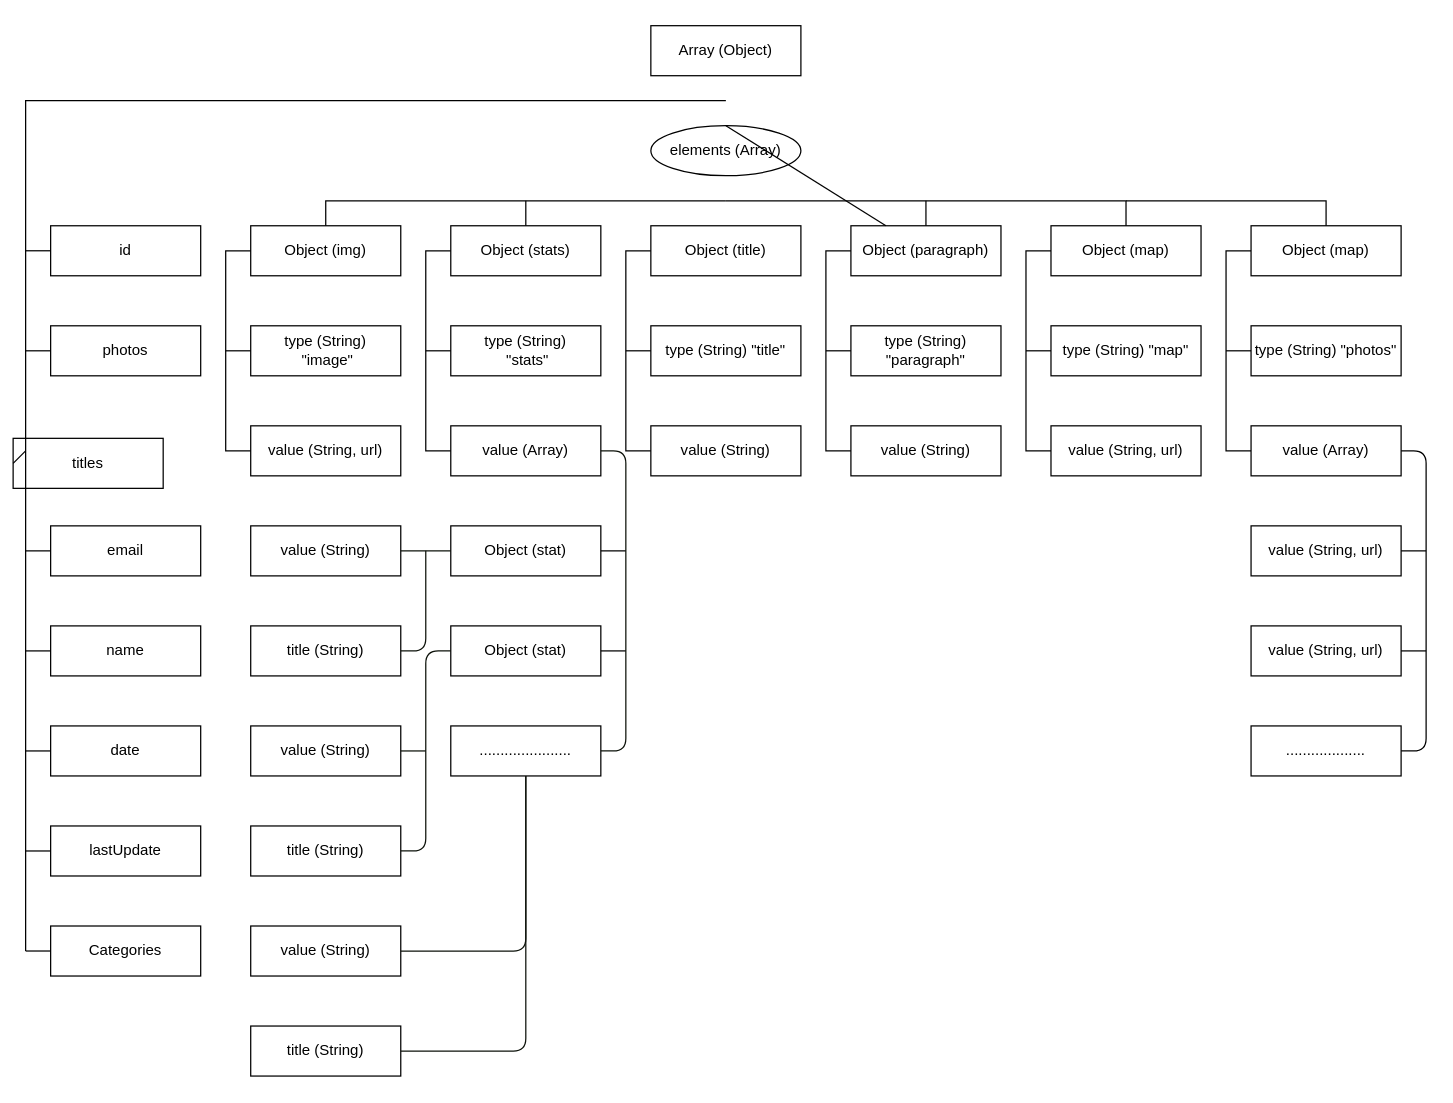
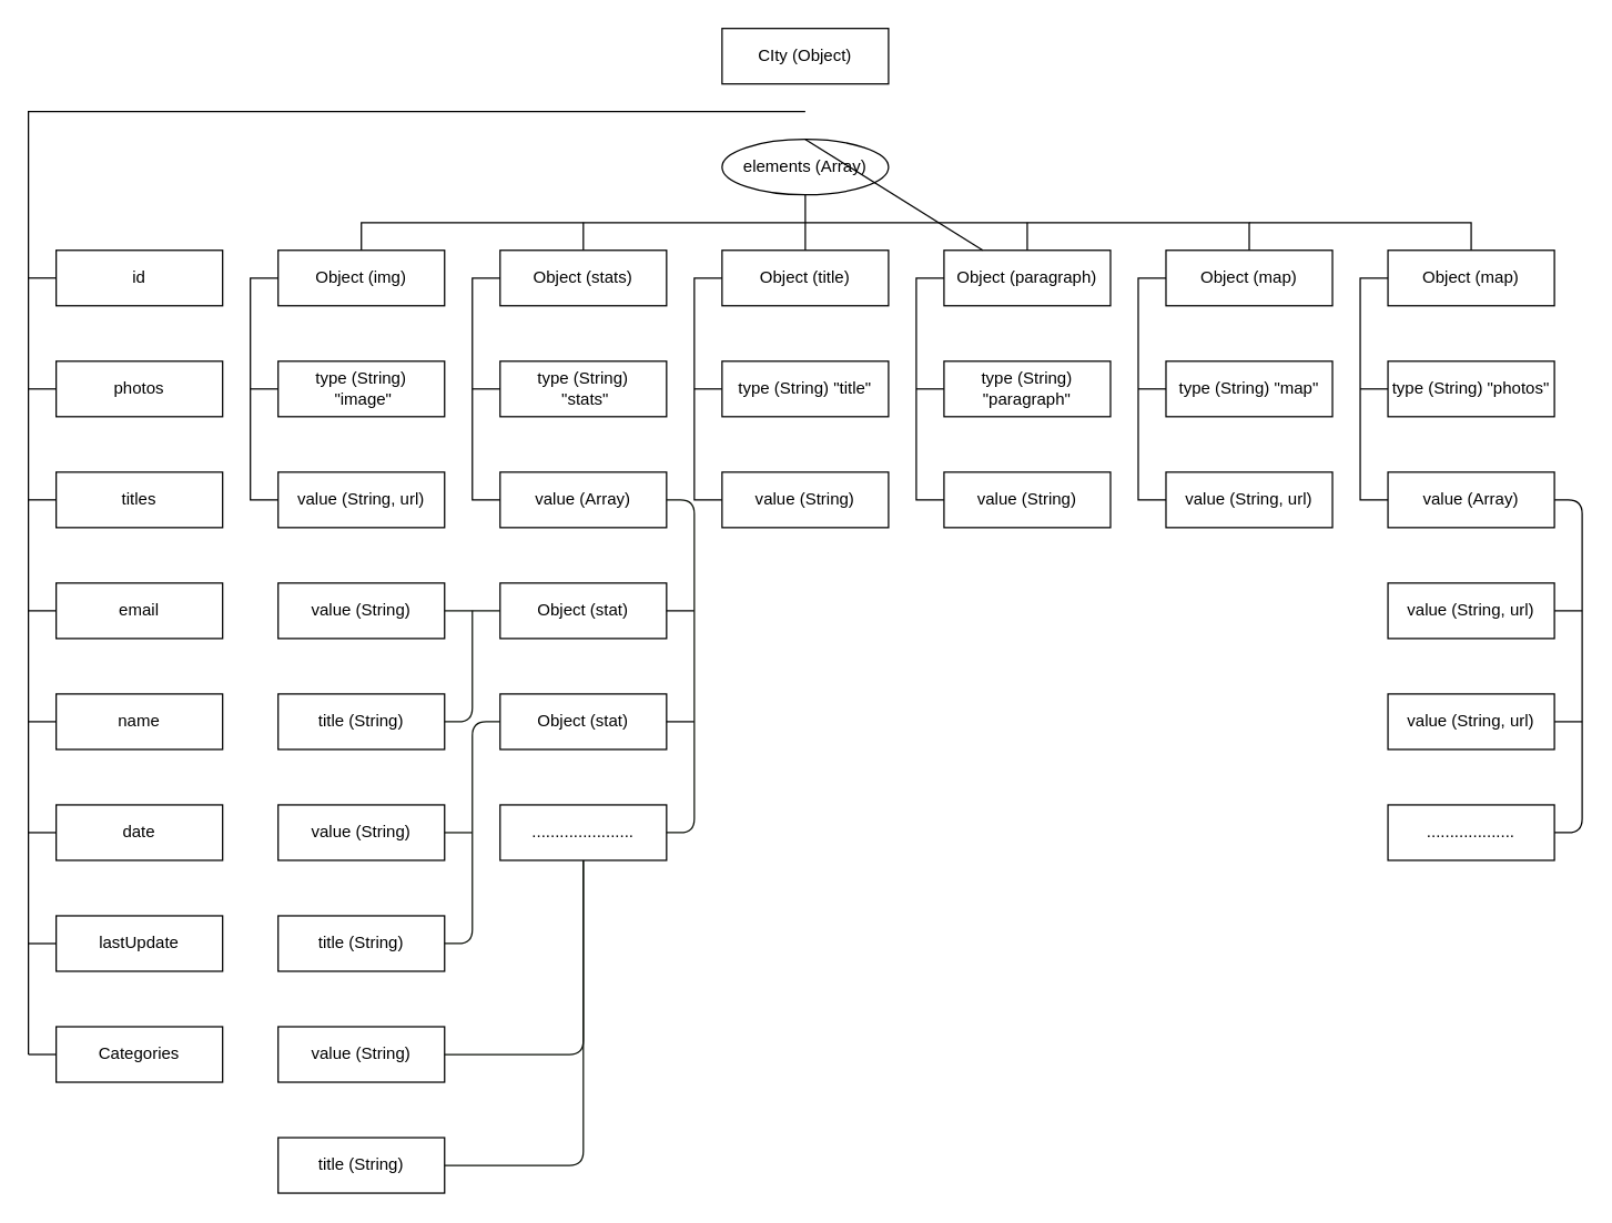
- <mxCell id="2" value="Array (Object)" style="rounded=0;whiteSpace=wrap;html=1;" parent="1" vertex="1"><mxGeometry x="520" y="20" width="120" height="40" as="geometry" /></mxCell>
+ <mxCell id="2" value="CIty (Object)" style="rounded=0;whiteSpace=wrap;html=1;" parent="1" vertex="1"><mxGeometry x="520" y="20" width="120" height="40" as="geometry" /></mxCell>
+ <mxCell id="10" value="" style="endArrow=none;html=1;rounded=0;entryX=0.5;entryY=1;entryDx=0;entryDy=0;exitX=0.5;exitY=0;exitDx=0;exitDy=0;" parent="1" source="4" target="3" edge="1"><mxGeometry width="50" height="50" relative="1" as="geometry"><mxPoint x="510" y="240" as="sourcePoint" /><mxPoint x="560" y="190" as="targetPoint" /></mxGeometry></mxCell>
- <mxCell id="68" value="titles" style="rounded=0;whiteSpace=wrap;html=1;" vertex="1" parent="1"><mxGeometry x="10" y="350" width="120" height="40" as="geometry" /></mxCell>
+ <mxCell id="68" value="titles" style="rounded=0;whiteSpace=wrap;html=1;" vertex="1" parent="1"><mxGeometry x="40" y="340" width="120" height="40" as="geometry" /></mxCell>
